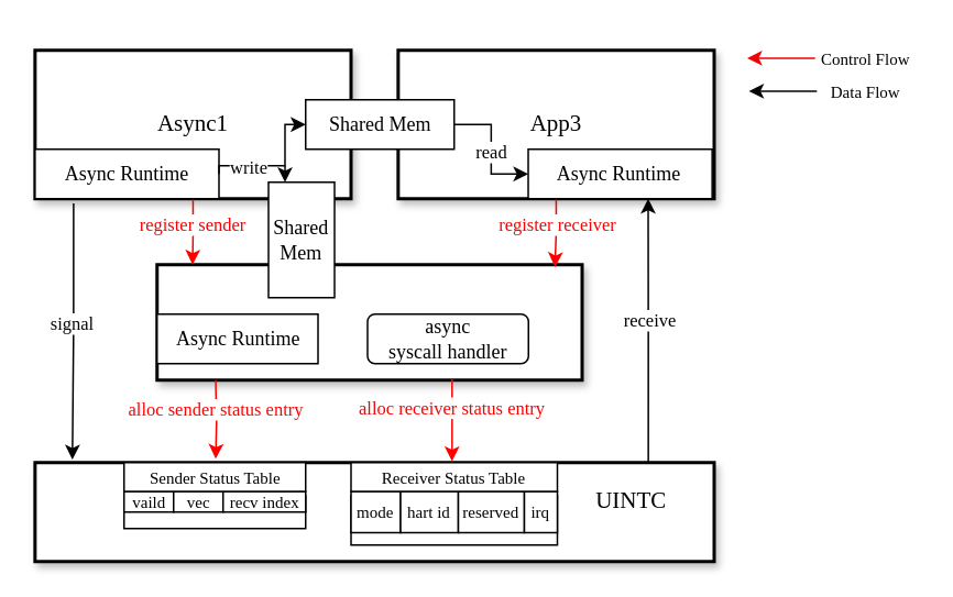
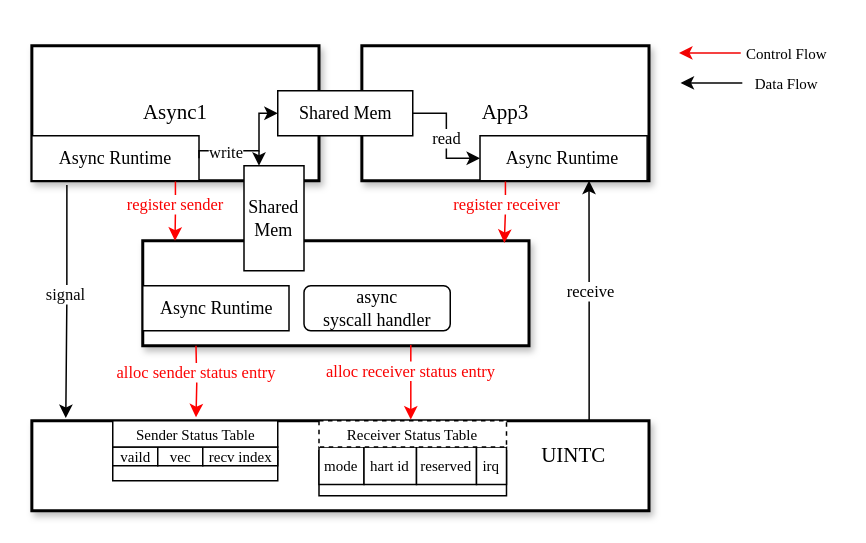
- <mxCell id="42" value="&lt;div&gt;&lt;span style=&quot;background-color: initial;&quot;&gt;&lt;font face=&quot;Times New Roman&quot;&gt;async&lt;/font&gt;&lt;/span&gt;&lt;/div&gt;&lt;div&gt;&lt;span style=&quot;background-color: initial;&quot;&gt;&lt;font face=&quot;Times New Roman&quot;&gt;syscall handler&lt;/font&gt;&lt;/span&gt;&lt;br&gt;&lt;/div&gt;" style="rounded=1;whiteSpace=wrap;html=1;" parent="1" vertex="1"><mxGeometry x="222" y="190" width="97.5" height="30" as="geometry" /></mxCell>
+ <mxCell id="42" value="&lt;div&gt;&lt;span style=&quot;background-color: initial;&quot;&gt;&lt;font face=&quot;Times New Roman&quot;&gt;async&lt;/font&gt;&lt;/span&gt;&lt;/div&gt;&lt;div&gt;&lt;span style=&quot;background-color: initial;&quot;&gt;&lt;font face=&quot;Times New Roman&quot;&gt;syscall handler&lt;/font&gt;&lt;/span&gt;&lt;br&gt;&lt;/div&gt;" style="rounded=1;whiteSpace=wrap;html=1;" parent="1" vertex="1"><mxGeometry x="202" y="190" width="97.5" height="30" as="geometry" /></mxCell>
- <mxCell id="30" value="&lt;font style=&quot;font-size: 10px;&quot; face=&quot;Times New Roman&quot;&gt;Receiver Status Table&lt;/font&gt;" style="rounded=0;whiteSpace=wrap;html=1;" parent="1" vertex="1"><mxGeometry x="212" y="280" width="125" height="17.5" as="geometry" /></mxCell>
+ <mxCell id="30" value="&lt;font style=&quot;font-size: 10px;&quot; face=&quot;Times New Roman&quot;&gt;Receiver Status Table&lt;/font&gt;" style="rounded=0;whiteSpace=wrap;html=1;dashed=1;" parent="1" vertex="1"><mxGeometry x="212" y="280" width="125" height="17.5" as="geometry" /></mxCell>
